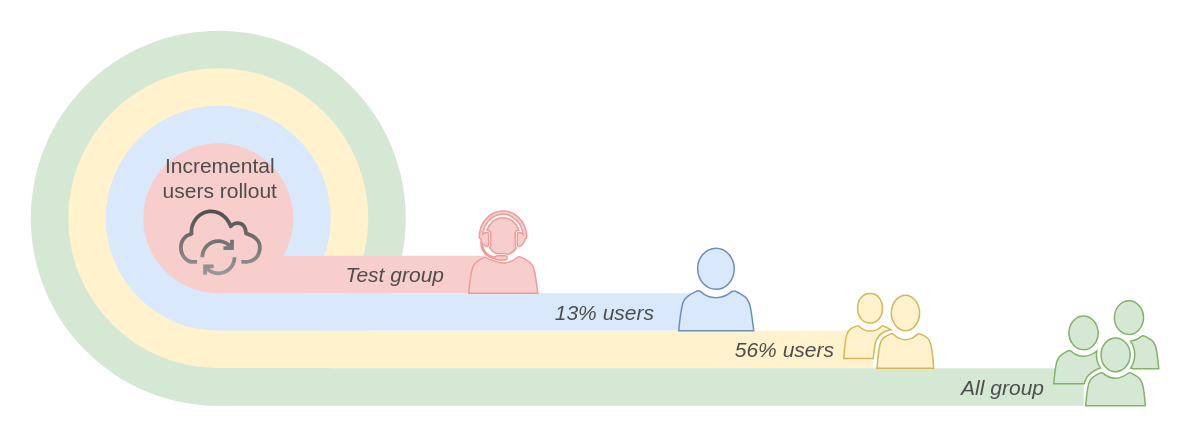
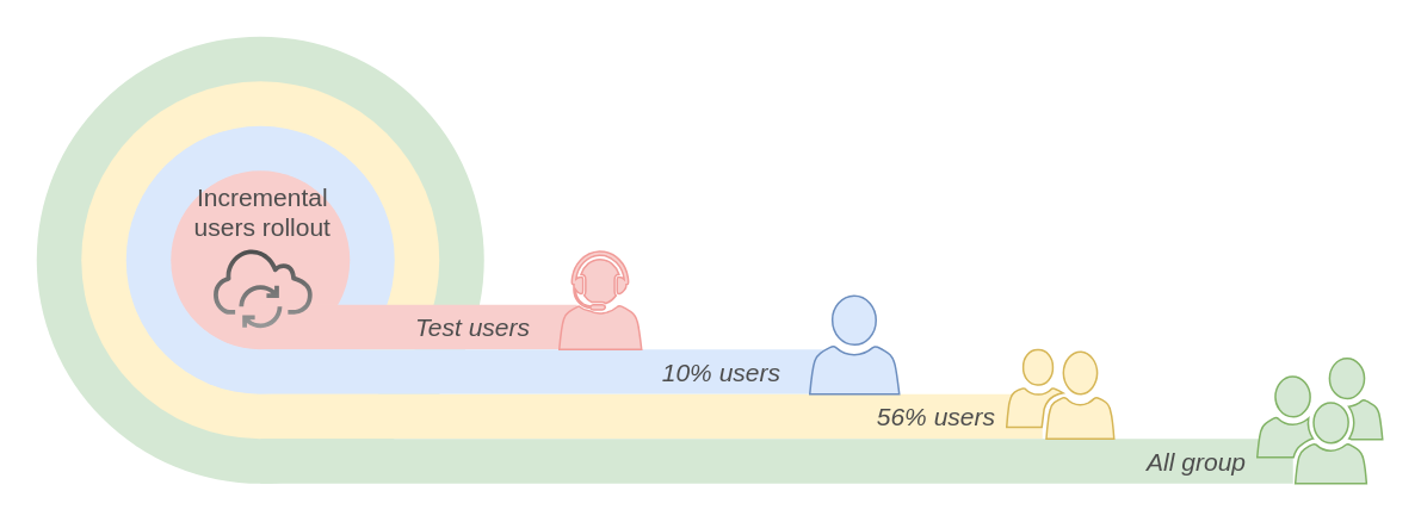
- <mxCell id="6" value="Test group" style="html=1;shape=mxgraph.infographic.ribbonSimple;notch1=0;notch2=0;fillColor=#F8CECC;strokeColor=none;align=right;verticalAlign=middle;fontSize=14;fontStyle=2;shadow=0;spacingRight=25;fontFamily=Helvetica;fontColor=#4D4D4D;" parent="1" vertex="1"><mxGeometry x="145" y="170" width="177" height="25" as="geometry" /></mxCell>
+ <mxCell id="6" value="Test users" style="html=1;shape=mxgraph.infographic.ribbonSimple;notch1=0;notch2=0;fillColor=#F8CECC;strokeColor=none;align=right;verticalAlign=middle;fontSize=14;fontStyle=2;shadow=0;spacingRight=25;fontFamily=Helvetica;fontColor=#4D4D4D;" parent="1" vertex="1"><mxGeometry x="145" y="170" width="177" height="25" as="geometry" /></mxCell>
- <mxCell id="7" value="13% users" style="html=1;shape=mxgraph.infographic.ribbonSimple;notch1=0;notch2=0;fillColor=#dae8fc;strokeColor=none;align=right;verticalAlign=middle;fontSize=14;fontStyle=2;shadow=0;spacingRight=25;fontColor=#4D4D4D;fontFamily=Helvetica;" parent="1" vertex="1"><mxGeometry x="145" y="195" width="317" height="25" as="geometry" /></mxCell>
+ <mxCell id="7" value="10% users" style="html=1;shape=mxgraph.infographic.ribbonSimple;notch1=0;notch2=0;fillColor=#dae8fc;strokeColor=none;align=right;verticalAlign=middle;fontSize=14;fontStyle=2;shadow=0;spacingRight=25;fontColor=#4D4D4D;fontFamily=Helvetica;" parent="1" vertex="1"><mxGeometry x="145" y="195" width="317" height="25" as="geometry" /></mxCell>
